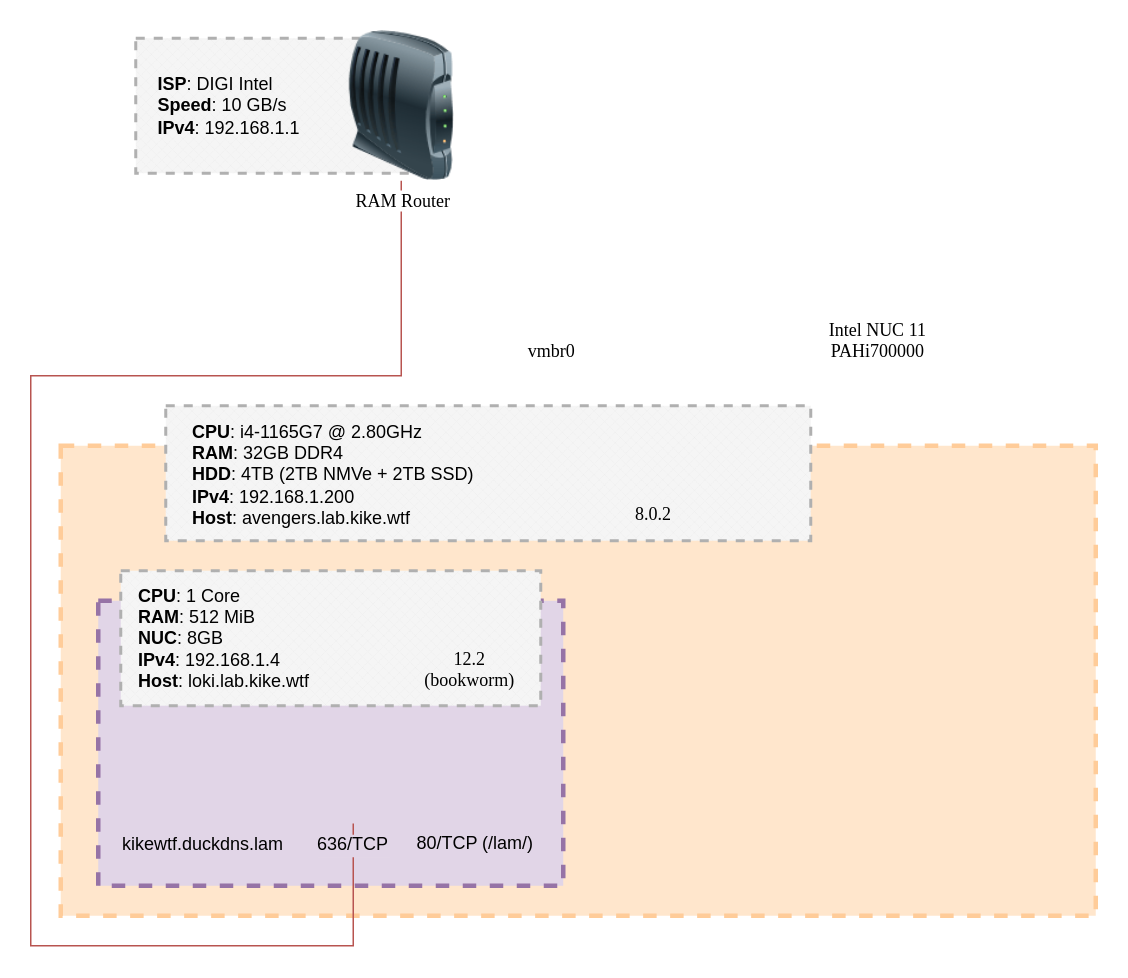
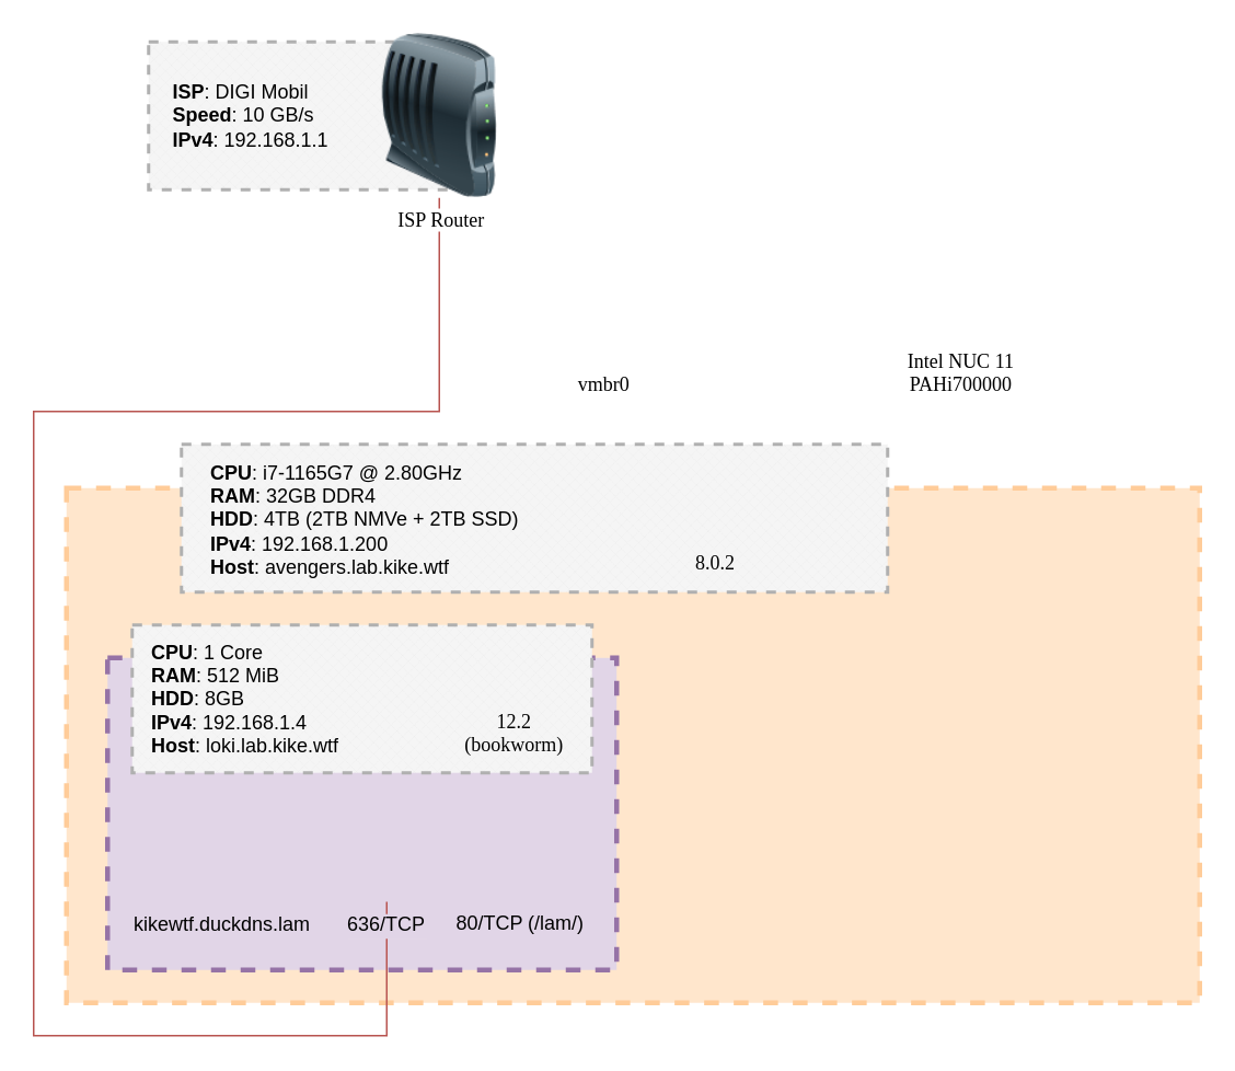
- <mxCell id="3" value="&lt;b&gt;ISP&lt;/b&gt;:&lt;b&gt; &lt;/b&gt;DIGI Intel&lt;br&gt;&lt;b&gt;Speed&lt;/b&gt;: 10 GB/s&lt;br&gt;&lt;div style=&quot;&quot;&gt;&lt;span style=&quot;background-color: initial;&quot;&gt;&lt;b&gt;IPv4&lt;/b&gt;: 192.168.1.1&lt;/span&gt;&lt;/div&gt;" style="text;html=1;align=left;verticalAlign=middle;resizable=0;points=[];autosize=1;strokeColor=none;fillColor=none;" vertex="1" parent="1"><mxGeometry x="103" y="40" width="120" height="60" as="geometry" /></mxCell>
+ <mxCell id="3" value="&lt;b&gt;ISP&lt;/b&gt;:&lt;b&gt; &lt;/b&gt;DIGI Mobil&lt;br&gt;&lt;b&gt;Speed&lt;/b&gt;: 10 GB/s&lt;br&gt;&lt;div style=&quot;&quot;&gt;&lt;span style=&quot;background-color: initial;&quot;&gt;&lt;b&gt;IPv4&lt;/b&gt;: 192.168.1.1&lt;/span&gt;&lt;/div&gt;" style="text;html=1;align=left;verticalAlign=middle;resizable=0;points=[];autosize=1;strokeColor=none;fillColor=none;" vertex="1" parent="1"><mxGeometry x="103" y="40" width="120" height="60" as="geometry" /></mxCell>
- <mxCell id="20" value="&lt;font face=&quot;Lucida Console&quot;&gt;&lt;span style=&quot;font-weight: normal;&quot;&gt;RAM Router&lt;/span&gt;&lt;/font&gt;" style="image;html=1;image=img/lib/clip_art/networking/Modem_128x128.png;fontStyle=1" vertex="1" parent="1"><mxGeometry x="209.53" y="20" width="116" height="100" as="geometry" /></mxCell>
+ <mxCell id="20" value="&lt;font face=&quot;Lucida Console&quot;&gt;&lt;span style=&quot;font-weight: normal;&quot;&gt;ISP Router&lt;/span&gt;&lt;/font&gt;" style="image;html=1;image=img/lib/clip_art/networking/Modem_128x128.png;fontStyle=1" vertex="1" parent="1"><mxGeometry x="209.53" y="20" width="116" height="100" as="geometry" /></mxCell>
- <mxCell id="11" value="&lt;b style=&quot;border-color: var(--border-color);&quot;&gt;CPU&lt;/b&gt;: i4-1165G7 @ 2.80GHz&lt;br&gt;&lt;b&gt;RAM&lt;/b&gt;: 32GB DDR4&lt;br&gt;&lt;div style=&quot;&quot;&gt;&lt;span style=&quot;background-color: initial;&quot;&gt;&lt;b&gt;HDD&lt;/b&gt;: 4TB (2TB NMVe + 2TB SSD)&lt;/span&gt;&lt;/div&gt;&lt;div style=&quot;&quot;&gt;&lt;span style=&quot;background-color: initial;&quot;&gt;&lt;b&gt;IPv4&lt;/b&gt;: 192.168.1.200&lt;/span&gt;&lt;/div&gt;&lt;div style=&quot;&quot;&gt;&lt;b&gt;Host&lt;/b&gt;: avengers.lab.kike.wtf&lt;span style=&quot;background-color: initial;&quot;&gt;&lt;br&gt;&lt;/span&gt;&lt;/div&gt;" style="text;html=1;align=left;verticalAlign=middle;resizable=0;points=[];autosize=1;strokeColor=none;fillColor=none;" parent="1" vertex="1"><mxGeometry x="126" y="271.37" width="210" height="90" as="geometry" /></mxCell>
+ <mxCell id="11" value="&lt;b style=&quot;border-color: var(--border-color);&quot;&gt;CPU&lt;/b&gt;: i7-1165G7 @ 2.80GHz&lt;br&gt;&lt;b&gt;RAM&lt;/b&gt;: 32GB DDR4&lt;br&gt;&lt;div style=&quot;&quot;&gt;&lt;span style=&quot;background-color: initial;&quot;&gt;&lt;b&gt;HDD&lt;/b&gt;: 4TB (2TB NMVe + 2TB SSD)&lt;/span&gt;&lt;/div&gt;&lt;div style=&quot;&quot;&gt;&lt;span style=&quot;background-color: initial;&quot;&gt;&lt;b&gt;IPv4&lt;/b&gt;: 192.168.1.200&lt;/span&gt;&lt;/div&gt;&lt;div style=&quot;&quot;&gt;&lt;b&gt;Host&lt;/b&gt;: avengers.lab.kike.wtf&lt;span style=&quot;background-color: initial;&quot;&gt;&lt;br&gt;&lt;/span&gt;&lt;/div&gt;" style="text;html=1;align=left;verticalAlign=middle;resizable=0;points=[];autosize=1;strokeColor=none;fillColor=none;" parent="1" vertex="1"><mxGeometry x="126" y="271.37" width="210" height="90" as="geometry" /></mxCell>
- <mxCell id="15" value="&lt;b style=&quot;border-color: var(--border-color);&quot;&gt;CPU&lt;/b&gt;: 1 Core&lt;br&gt;&lt;b&gt;RAM&lt;/b&gt;: 512 MiB&lt;br&gt;&lt;div style=&quot;&quot;&gt;&lt;span style=&quot;background-color: initial;&quot;&gt;&lt;b&gt;NUC&lt;/b&gt;: 8GB&lt;/span&gt;&lt;/div&gt;&lt;div style=&quot;&quot;&gt;&lt;span style=&quot;background-color: initial;&quot;&gt;&lt;b&gt;IPv4&lt;/b&gt;: 192.168.1.4&lt;/span&gt;&lt;/div&gt;&lt;div style=&quot;&quot;&gt;&lt;span style=&quot;background-color: initial;&quot;&gt;&lt;b&gt;Host&lt;/b&gt;: loki.lab.kike.wtf&lt;/span&gt;&lt;/div&gt;" style="text;html=1;align=left;verticalAlign=middle;resizable=0;points=[];autosize=1;strokeColor=none;fillColor=none;" vertex="1" parent="1"><mxGeometry x="90" y="380" width="140" height="90" as="geometry" /></mxCell>
+ <mxCell id="15" value="&lt;b style=&quot;border-color: var(--border-color);&quot;&gt;CPU&lt;/b&gt;: 1 Core&lt;br&gt;&lt;b&gt;RAM&lt;/b&gt;: 512 MiB&lt;br&gt;&lt;div style=&quot;&quot;&gt;&lt;span style=&quot;background-color: initial;&quot;&gt;&lt;b&gt;HDD&lt;/b&gt;: 8GB&lt;/span&gt;&lt;/div&gt;&lt;div style=&quot;&quot;&gt;&lt;span style=&quot;background-color: initial;&quot;&gt;&lt;b&gt;IPv4&lt;/b&gt;: 192.168.1.4&lt;/span&gt;&lt;/div&gt;&lt;div style=&quot;&quot;&gt;&lt;span style=&quot;background-color: initial;&quot;&gt;&lt;b&gt;Host&lt;/b&gt;: loki.lab.kike.wtf&lt;/span&gt;&lt;/div&gt;" style="text;html=1;align=left;verticalAlign=middle;resizable=0;points=[];autosize=1;strokeColor=none;fillColor=none;" vertex="1" parent="1"><mxGeometry x="90" y="380" width="140" height="90" as="geometry" /></mxCell>
